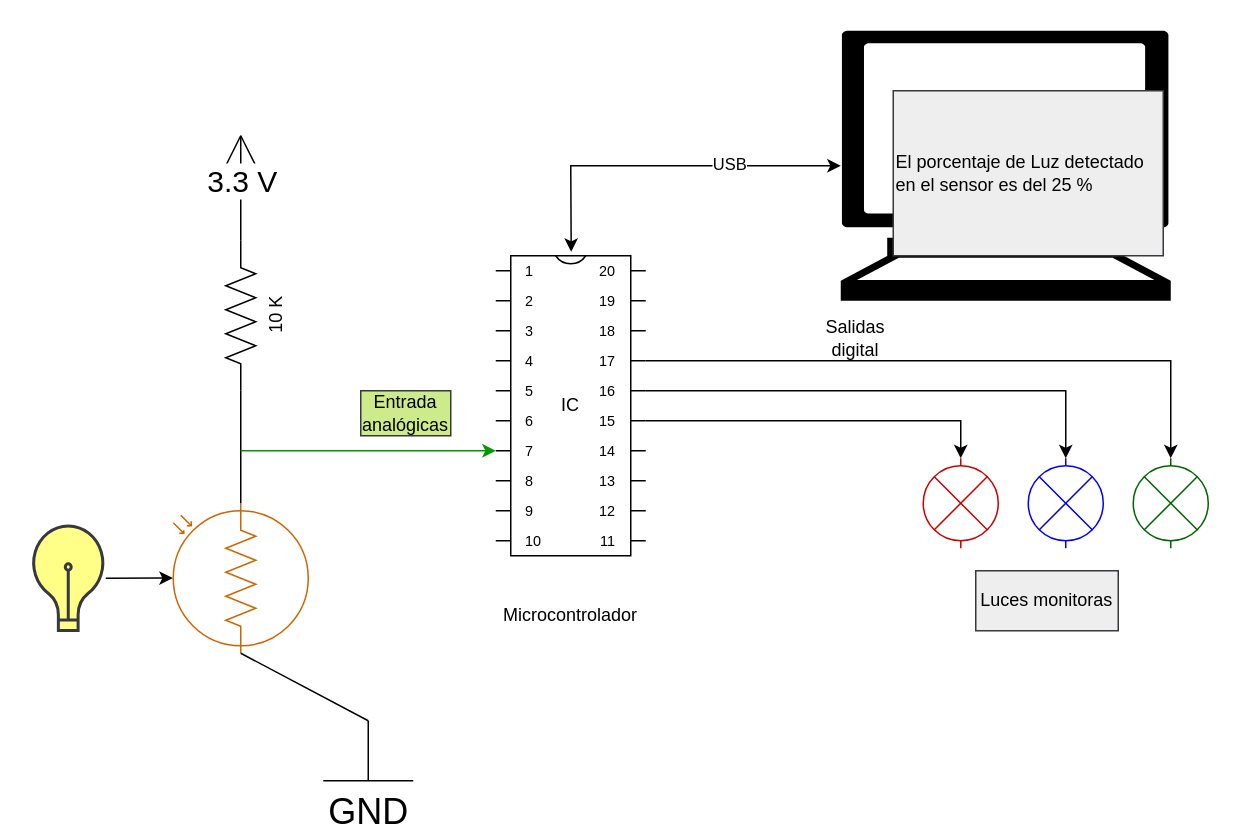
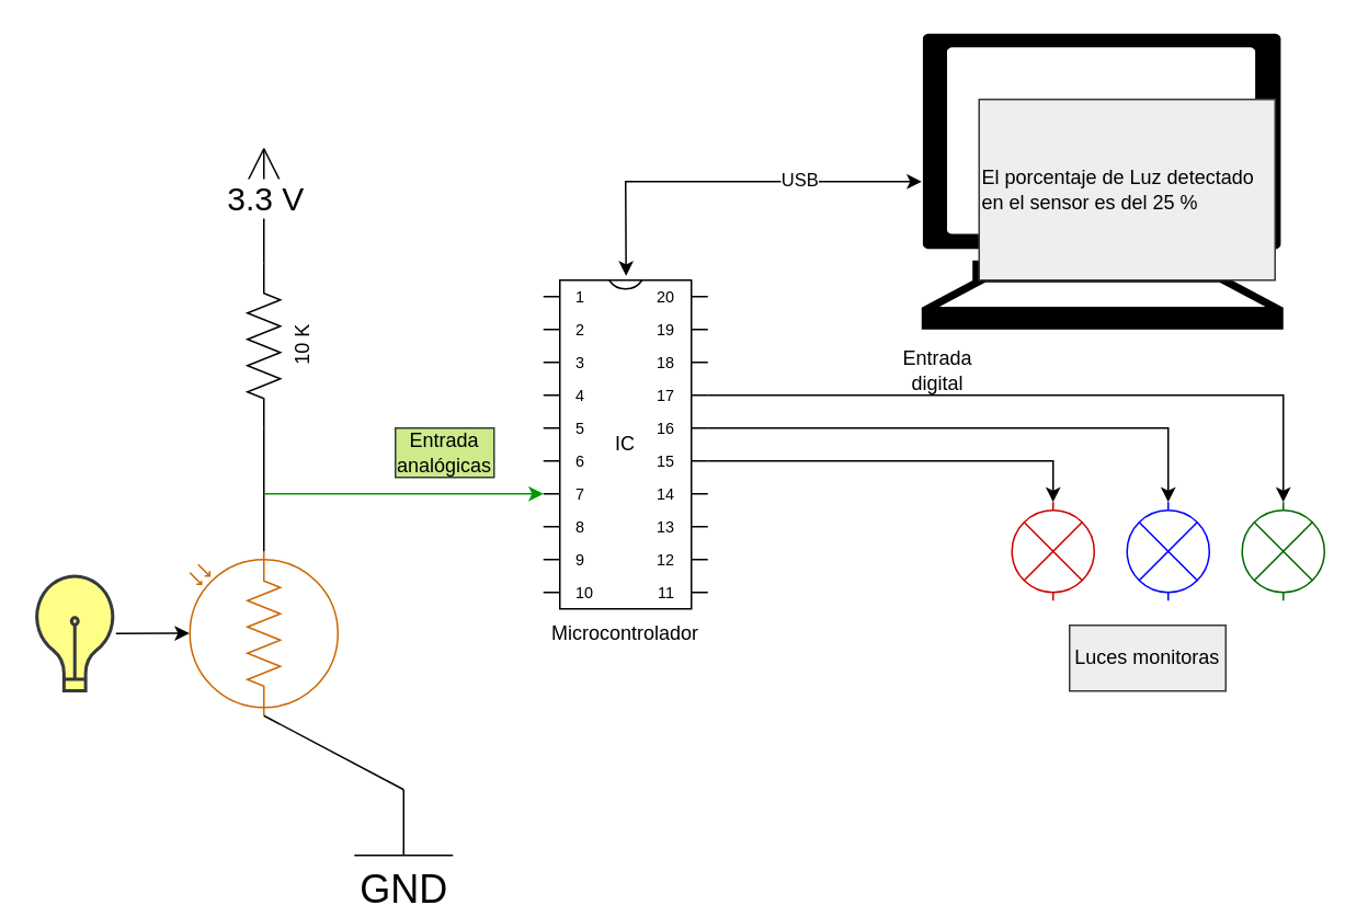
- <mxCell id="26" value="Salidas digital" style="text;html=1;strokeColor=none;fillColor=none;align=center;verticalAlign=middle;whiteSpace=wrap;rounded=0;" parent="1" vertex="1"><mxGeometry x="540" y="210" width="60" height="30" as="geometry" /></mxCell>
+ <mxCell id="26" value="Entrada digital" style="text;html=1;strokeColor=none;fillColor=none;align=center;verticalAlign=middle;whiteSpace=wrap;rounded=0;" parent="1" vertex="1"><mxGeometry x="540" y="210" width="60" height="30" as="geometry" /></mxCell>
- <mxCell id="28" value="Microcontrolador" style="text;html=1;strokeColor=none;fillColor=none;align=center;verticalAlign=middle;whiteSpace=wrap;rounded=0;" parent="1" vertex="1"><mxGeometry x="330" y="395" width="100" height="30" as="geometry" /></mxCell>
+ <mxCell id="28" value="Microcontrolador" style="text;html=1;strokeColor=none;fillColor=none;align=center;verticalAlign=middle;whiteSpace=wrap;rounded=0;" parent="1" vertex="1"><mxGeometry x="330" y="370" width="100" height="30" as="geometry" /></mxCell>
